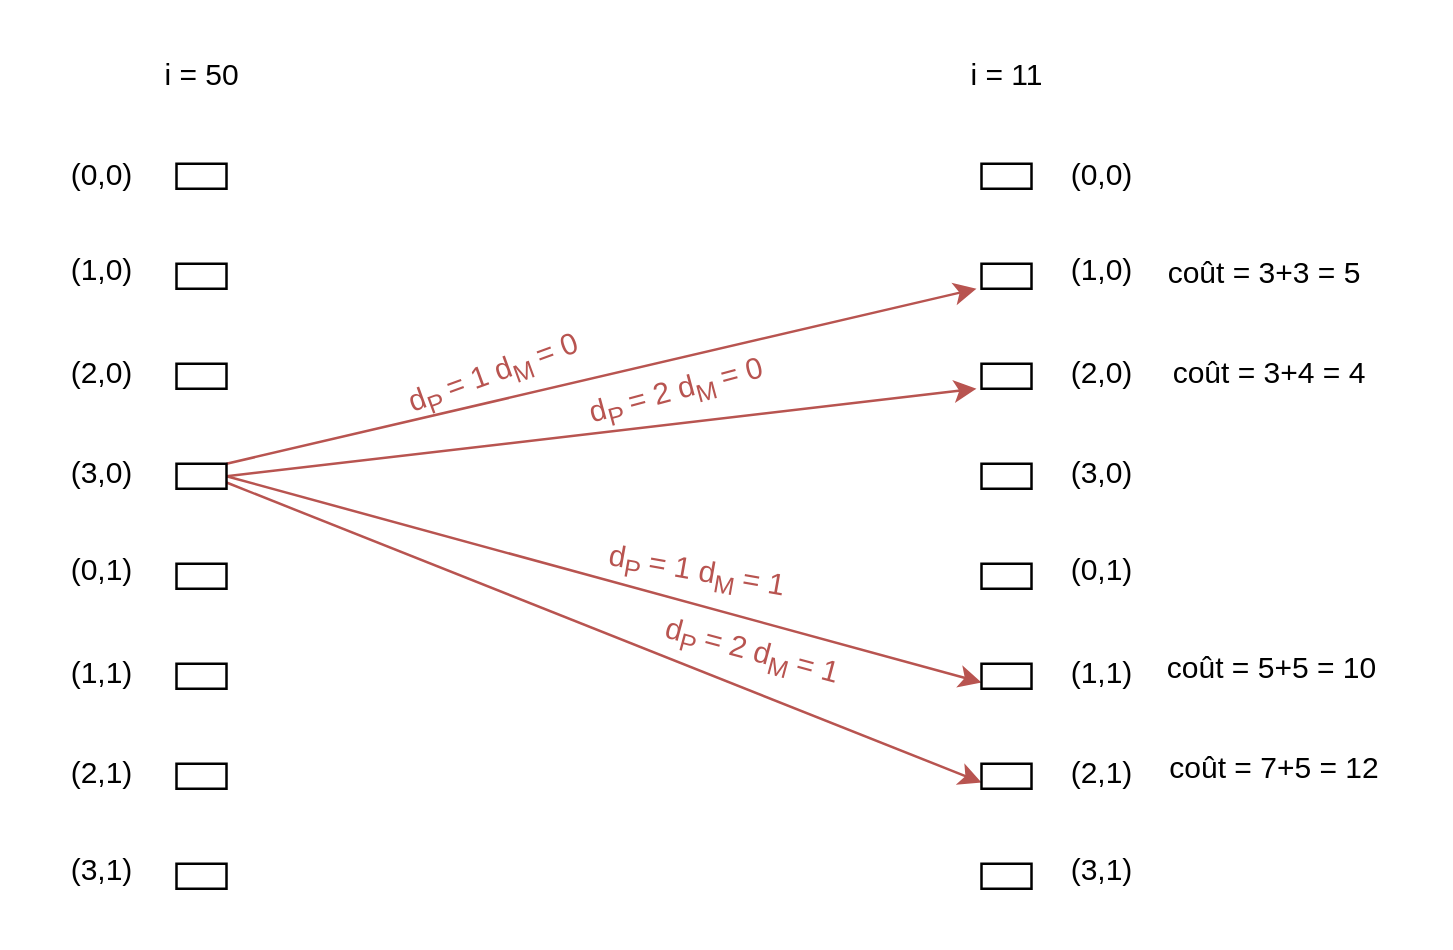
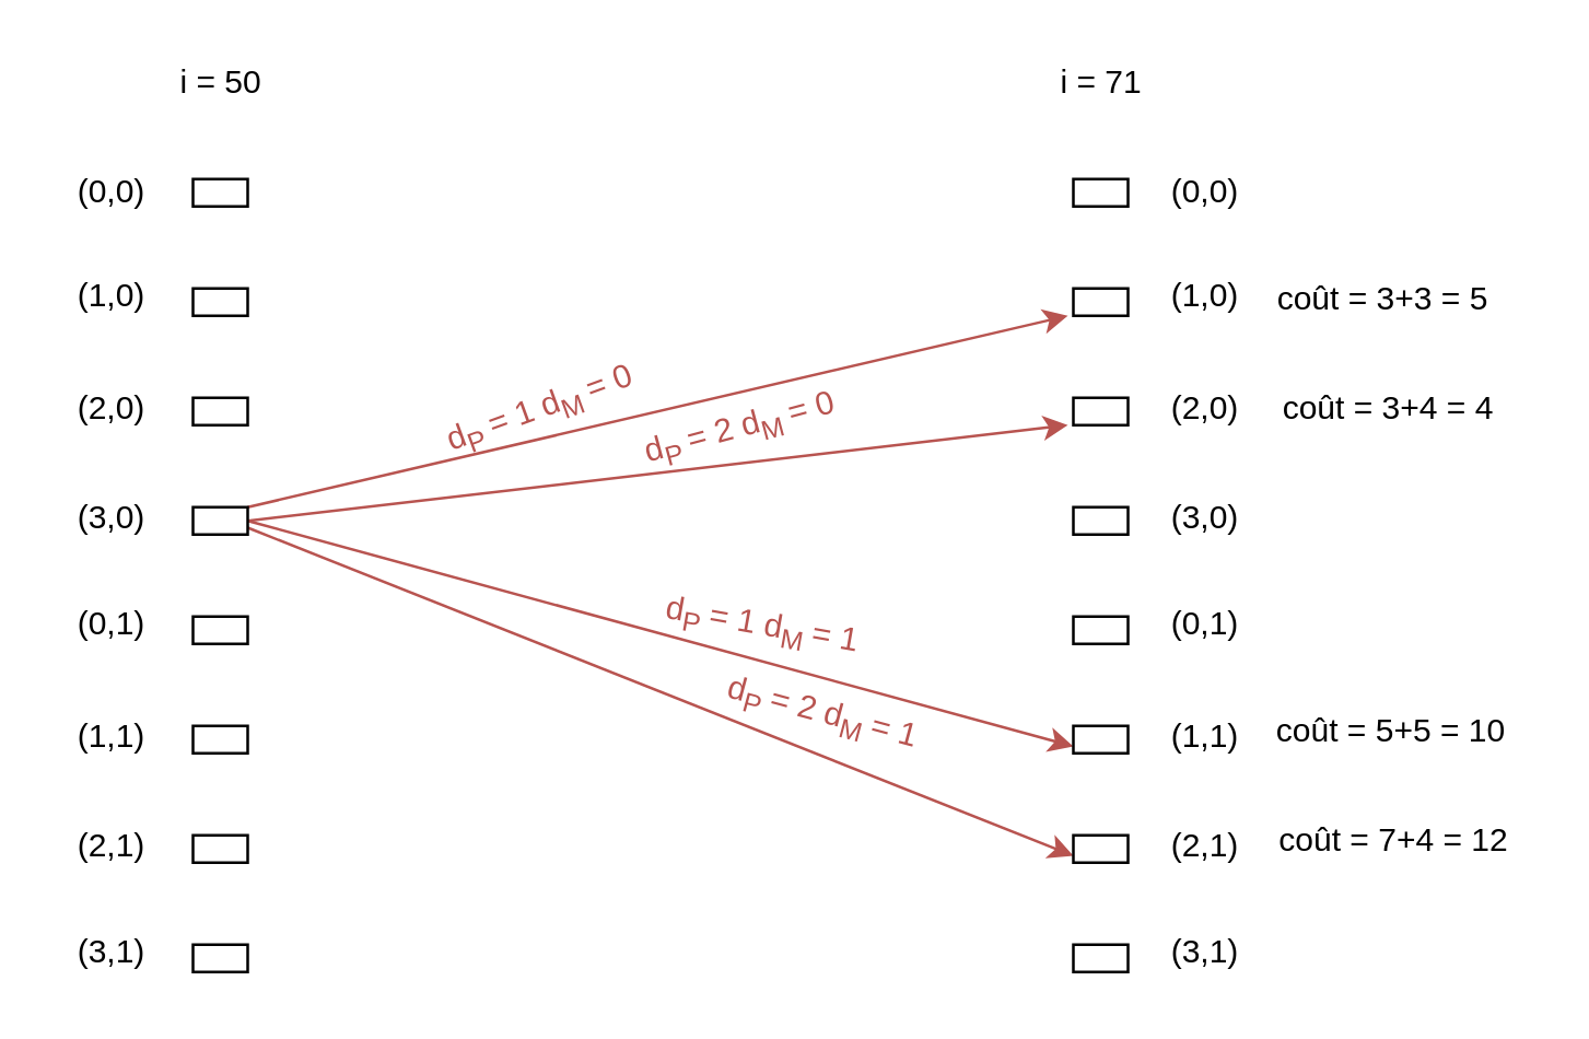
- <mxCell id="23" value="i = 11" style="text;html=1;align=center;verticalAlign=middle;resizable=0;points=[];autosize=1;" parent="1" vertex="1"><mxGeometry x="382" y="20" width="40" height="20" as="geometry" /></mxCell>
+ <mxCell id="23" value="i = 71" style="text;html=1;align=center;verticalAlign=middle;resizable=0;points=[];autosize=1;" parent="1" vertex="1"><mxGeometry x="382" y="20" width="40" height="20" as="geometry" /></mxCell>
- <mxCell id="47" value="coût = 7+5 = 12" style="text;html=1;align=center;verticalAlign=middle;resizable=0;points=[];autosize=1;" parent="1" vertex="1"><mxGeometry x="459" y="297" width="100" height="20" as="geometry" /></mxCell>
+ <mxCell id="47" value="coût = 7+4 = 12" style="text;html=1;align=center;verticalAlign=middle;resizable=0;points=[];autosize=1;" parent="1" vertex="1"><mxGeometry x="459" y="297" width="100" height="20" as="geometry" /></mxCell>
